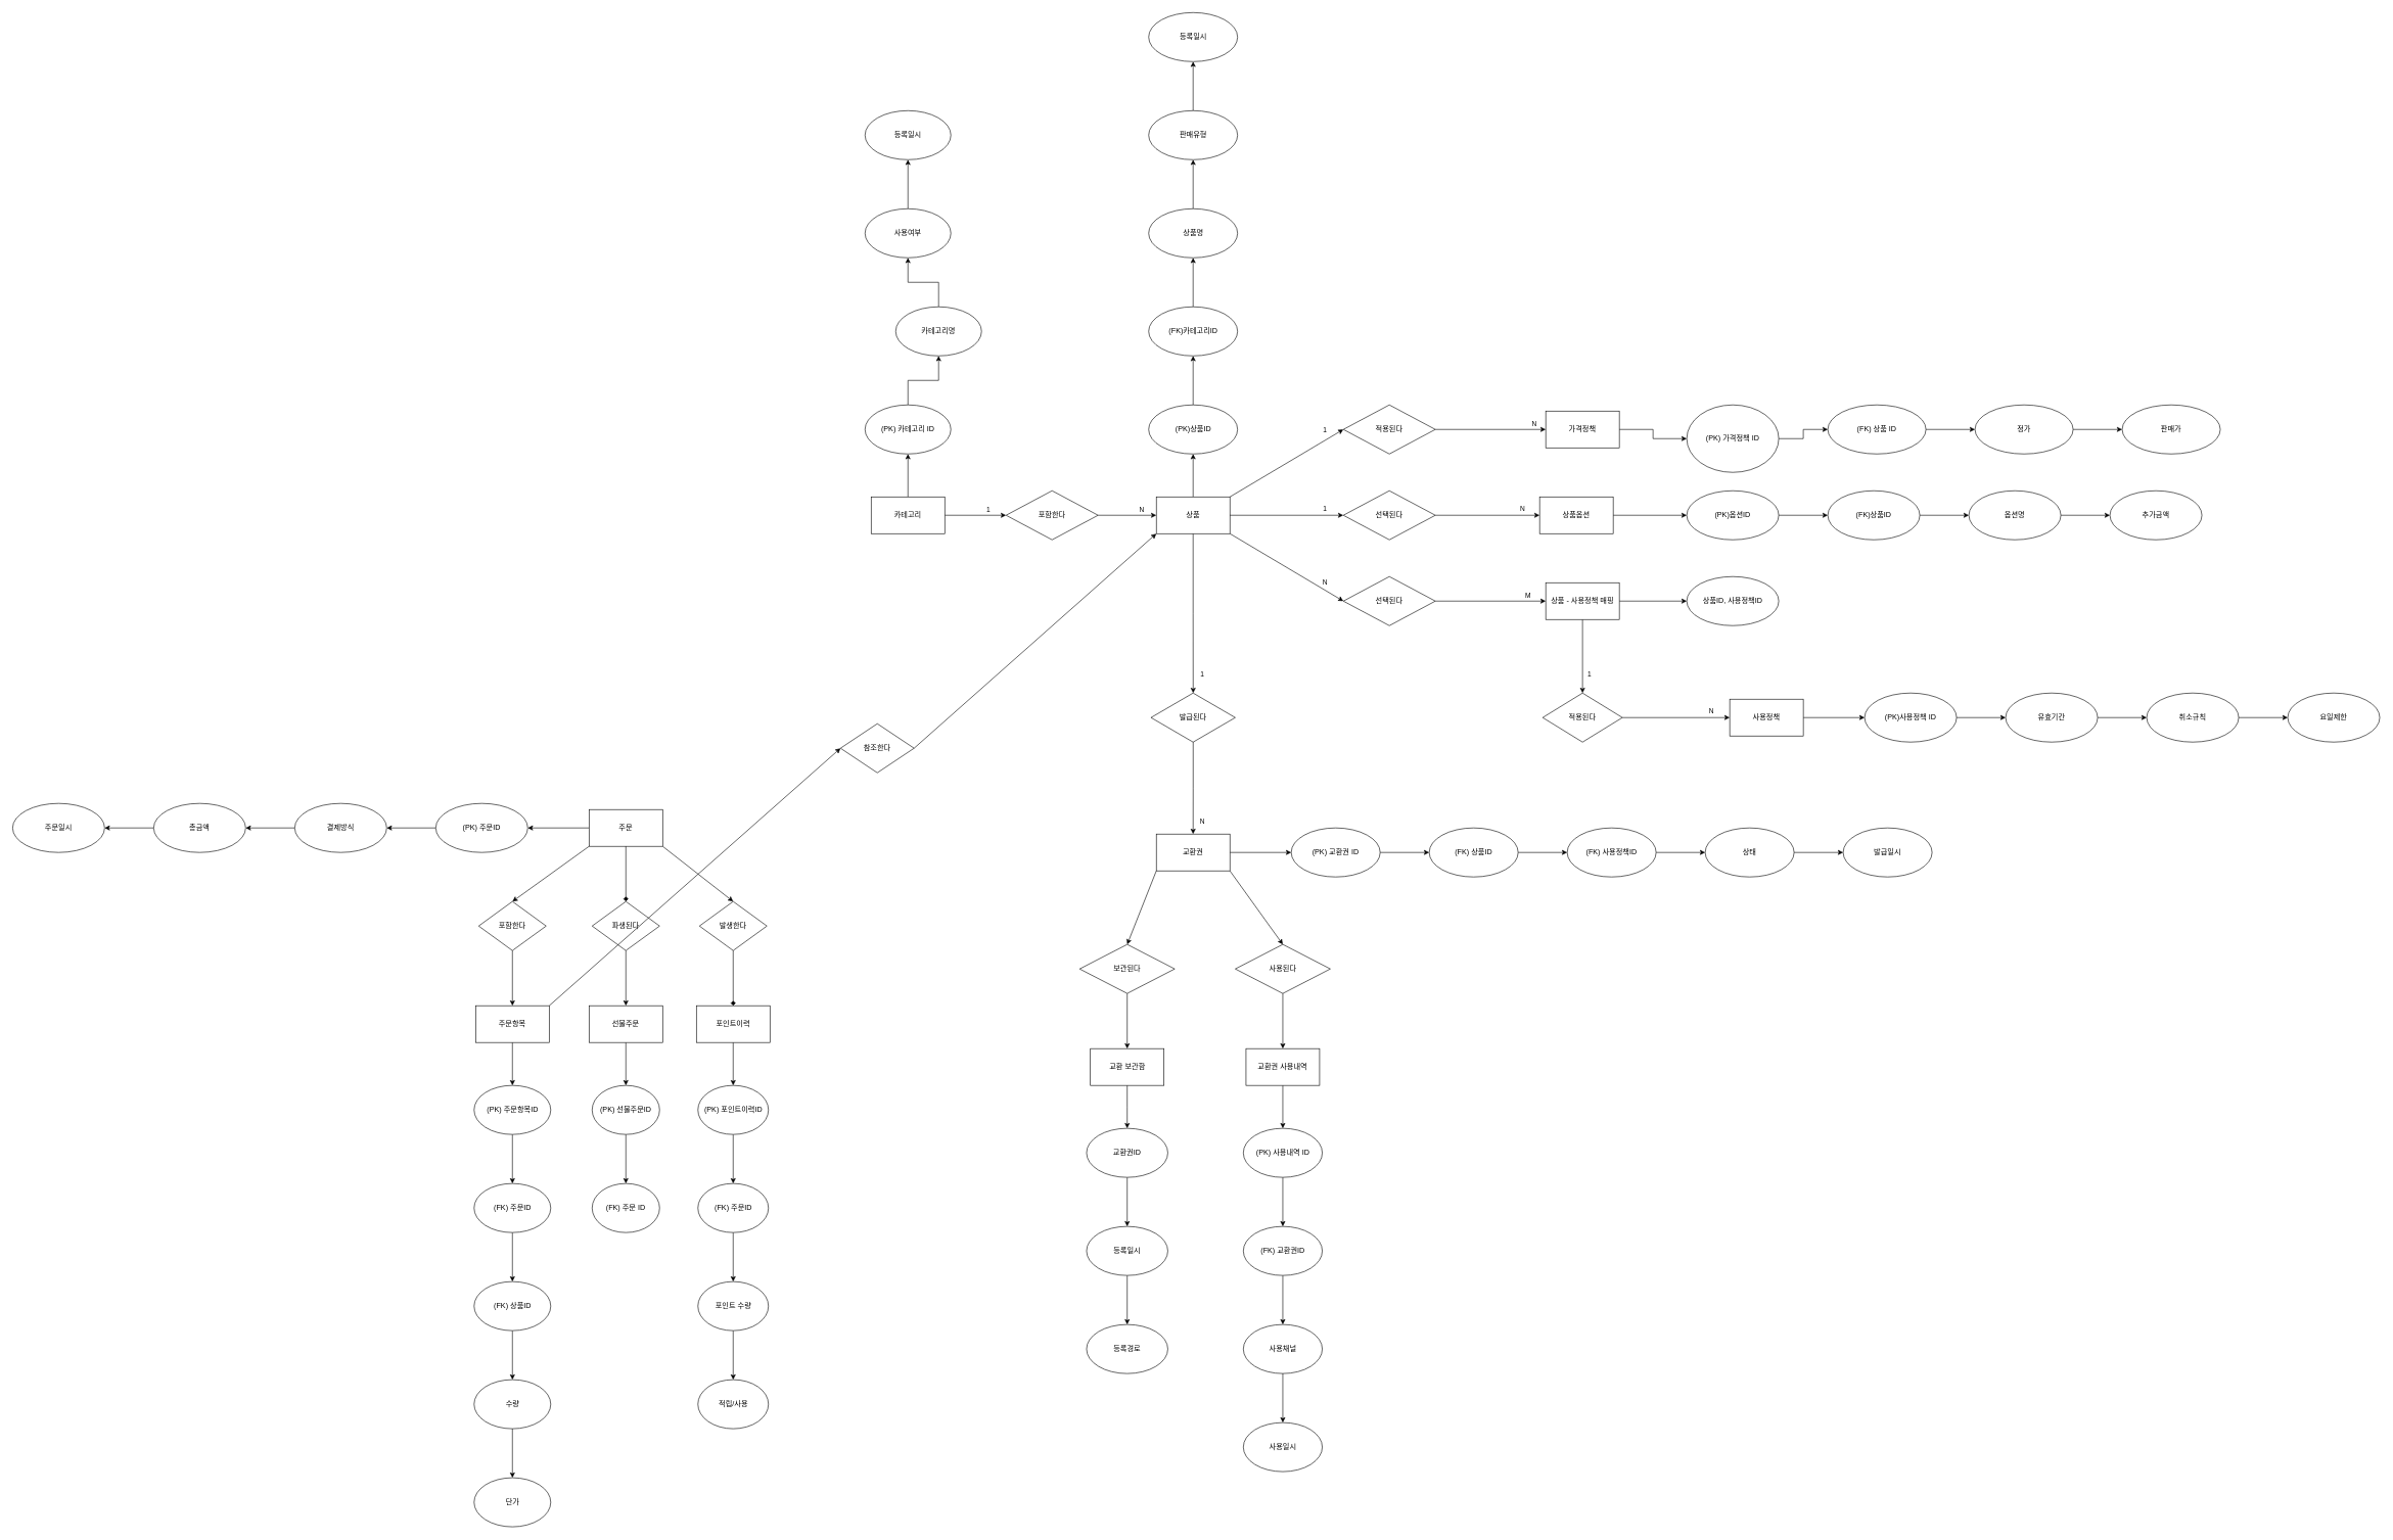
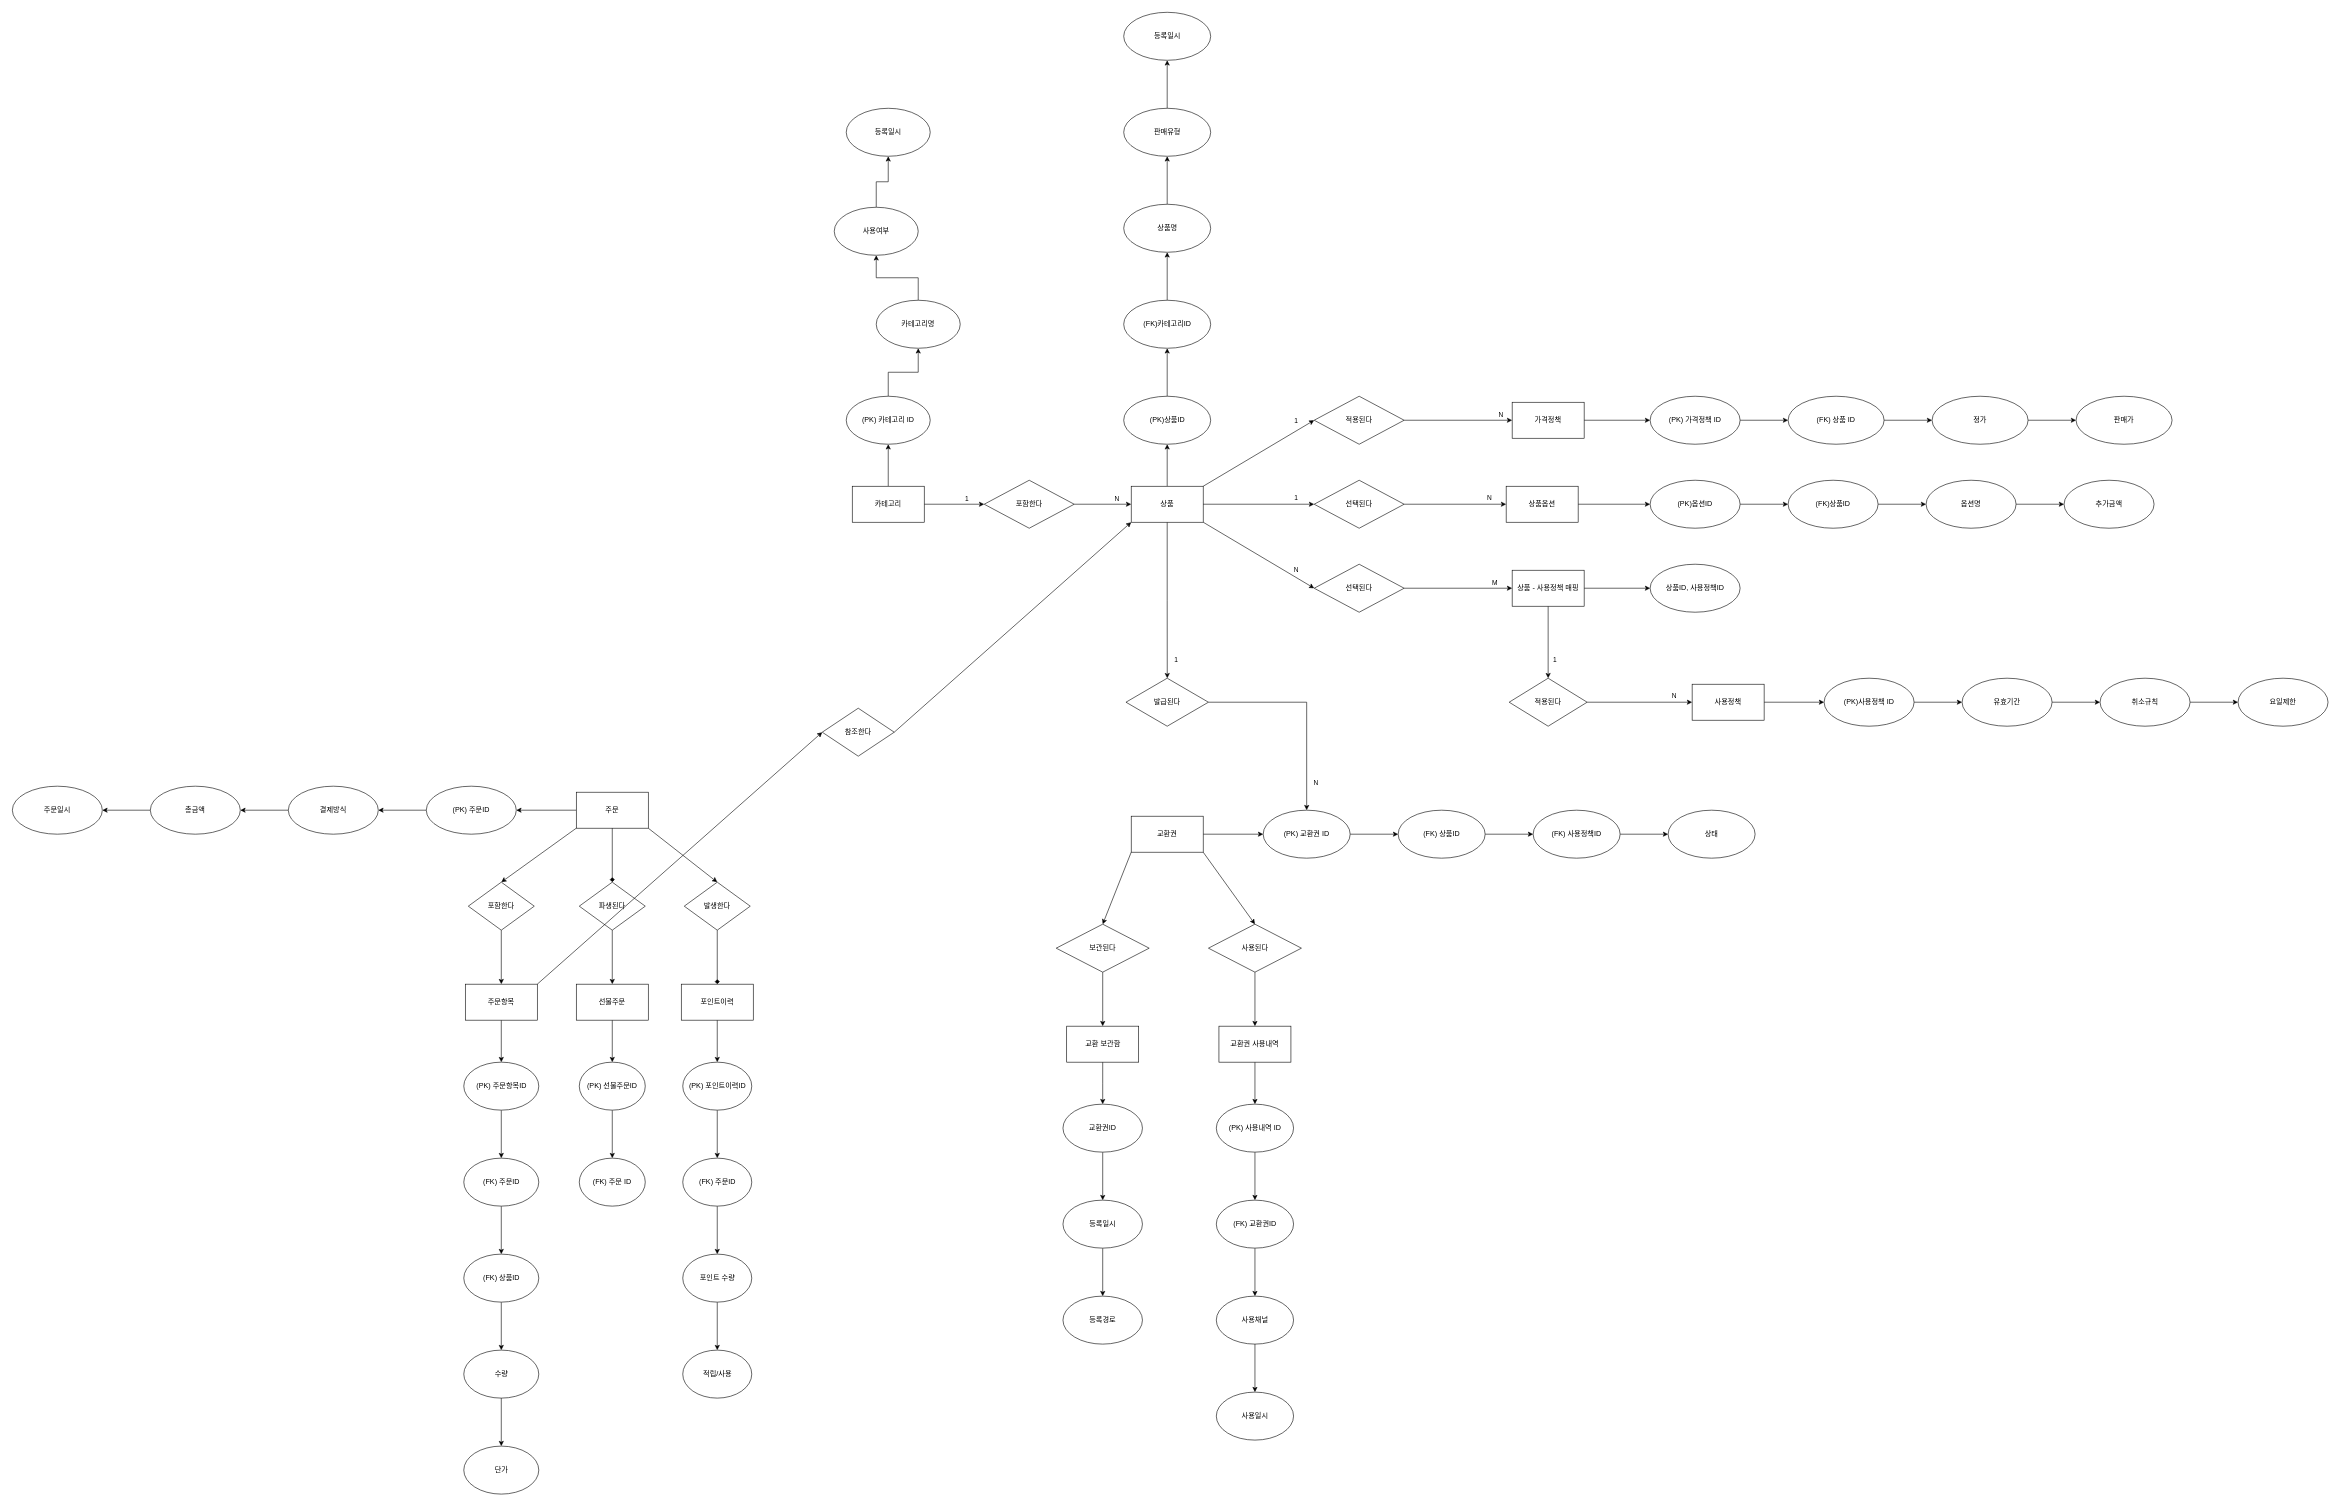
- <mxCell id="17" value="사용여부" style="ellipse;whiteSpace=wrap;html=1;rounded=0;" vertex="1" parent="1"><mxGeometry x="1410" y="340" width="140" height="80" as="geometry" /></mxCell>
+ <mxCell id="17" value="사용여부" style="ellipse;whiteSpace=wrap;html=1;rounded=0;" vertex="1" parent="1"><mxGeometry x="1390" y="345" width="140" height="80" as="geometry" /></mxCell>
- <mxCell id="42" value="(PK) 가격정책 ID" style="ellipse;whiteSpace=wrap;html=1;rounded=0;" vertex="1" parent="1"><mxGeometry x="2750" y="660" width="150" height="110" as="geometry" /></mxCell>
+ <mxCell id="42" value="(PK) 가격정책 ID" style="ellipse;whiteSpace=wrap;html=1;rounded=0;" vertex="1" parent="1"><mxGeometry x="2750" y="660" width="150" height="80" as="geometry" /></mxCell>
- <mxCell id="73" value="N" style="edgeStyle=orthogonalEdgeStyle;rounded=0;orthogonalLoop=1;jettySize=auto;html=1;" edge="1" parent="1" source="74" target="76"><mxGeometry x="0.734" y="15" relative="1" as="geometry"><mxPoint as="offset" /></mxGeometry></mxCell>
+ <mxCell id="73" value="N" style="edgeStyle=orthogonalEdgeStyle;rounded=0;orthogonalLoop=1;jettySize=auto;html=1;" edge="1" parent="1" source="74" target="78"><mxGeometry x="0.734" y="15" relative="1" as="geometry"><mxPoint as="offset" /></mxGeometry></mxCell>
- <mxCell id="83" value="" style="edgeStyle=orthogonalEdgeStyle;rounded=0;orthogonalLoop=1;jettySize=auto;html=1;" edge="1" parent="1" source="84" target="85"><mxGeometry relative="1" as="geometry" /></mxCell>
- <mxCell id="85" value="발급일시" style="ellipse;whiteSpace=wrap;html=1;rounded=0;" vertex="1" parent="1"><mxGeometry x="3005" y="1350" width="145" height="80" as="geometry" /></mxCell>
